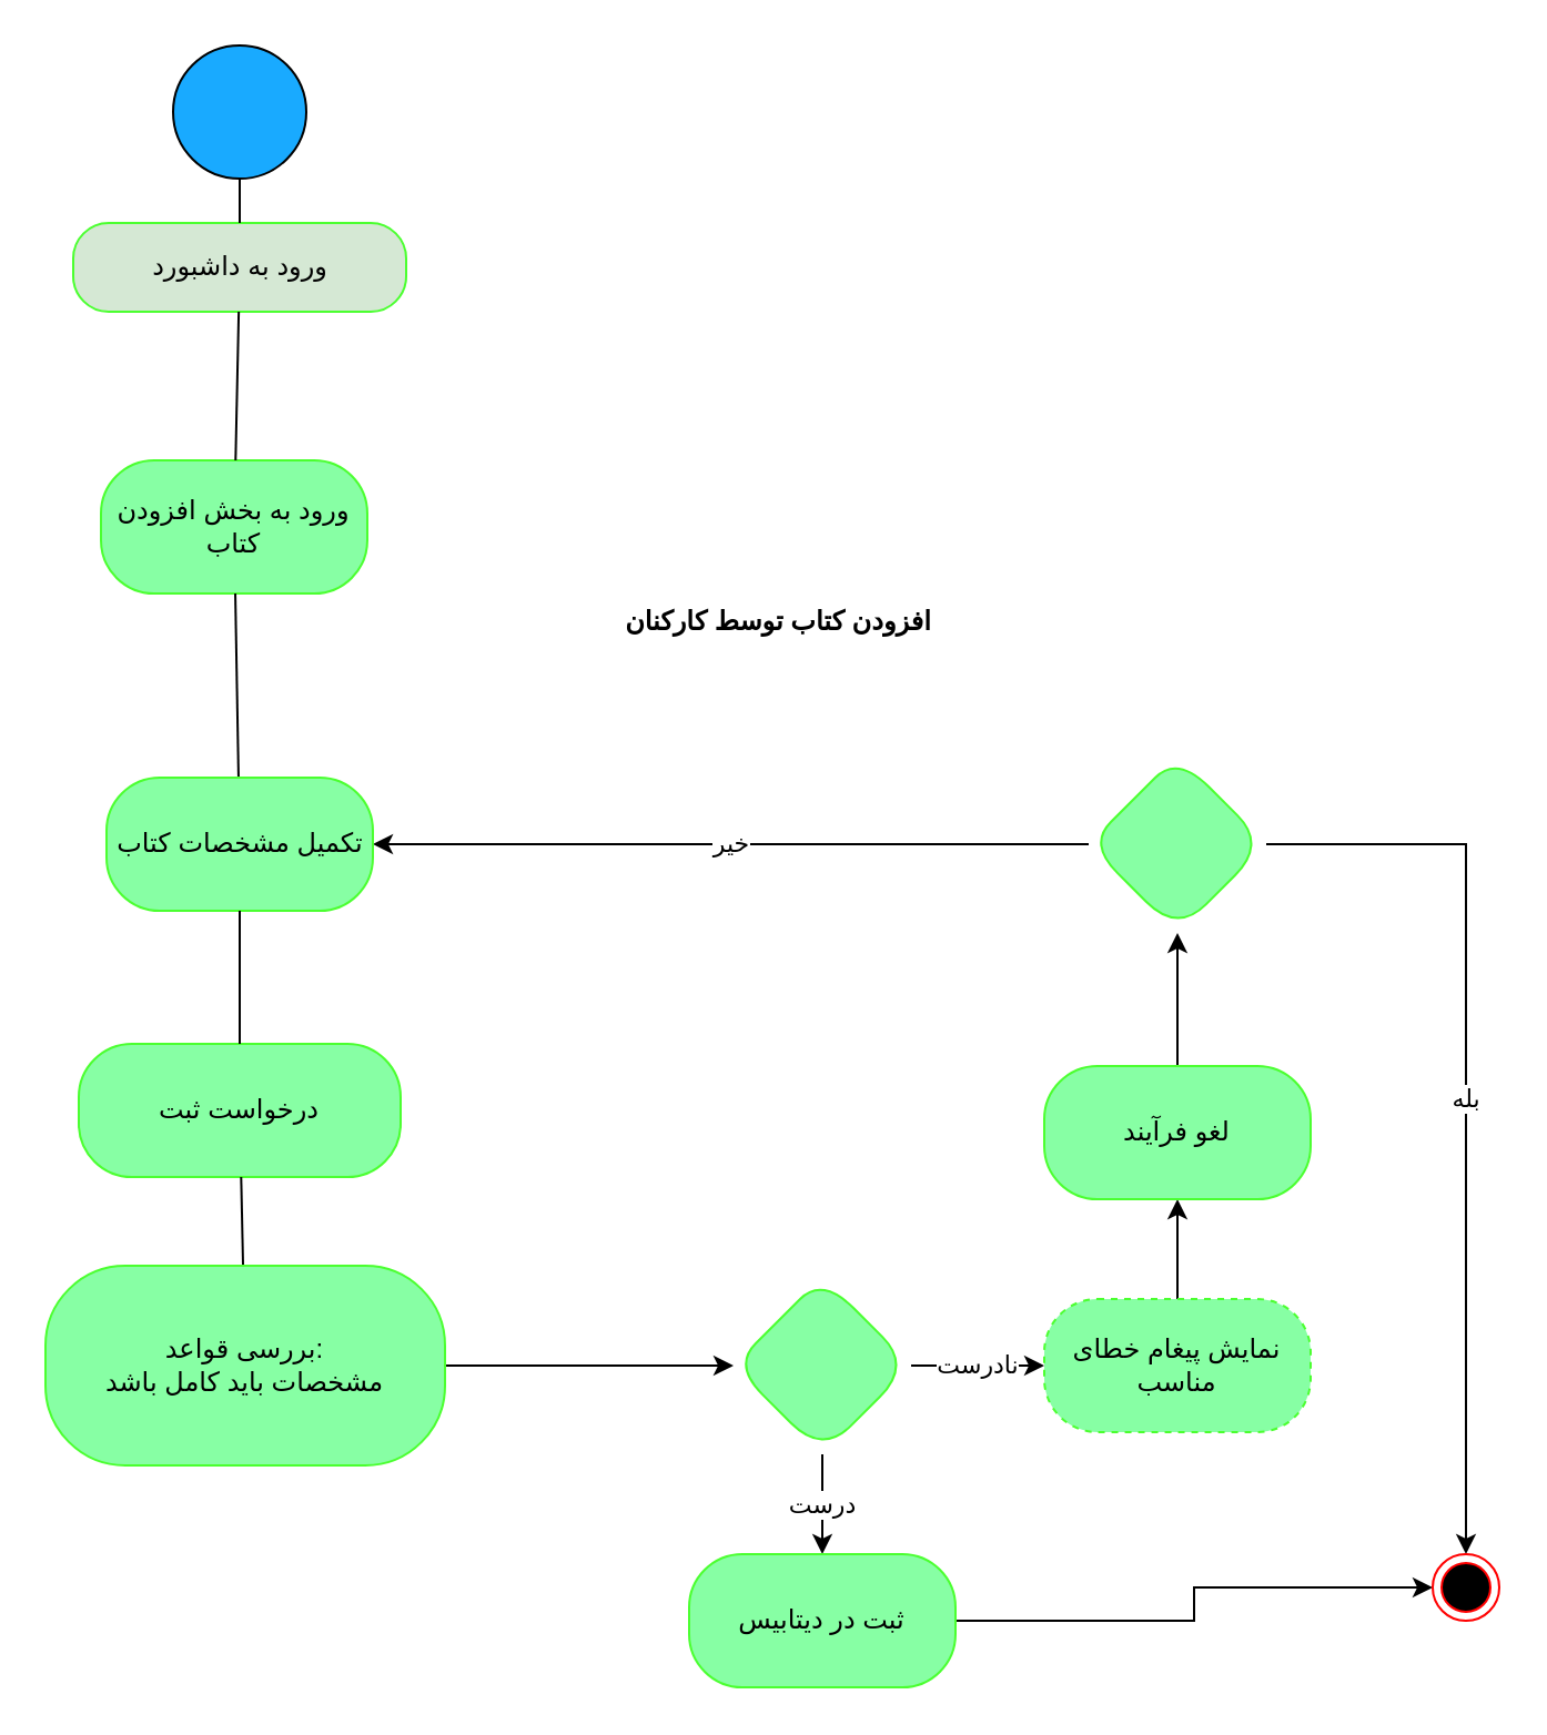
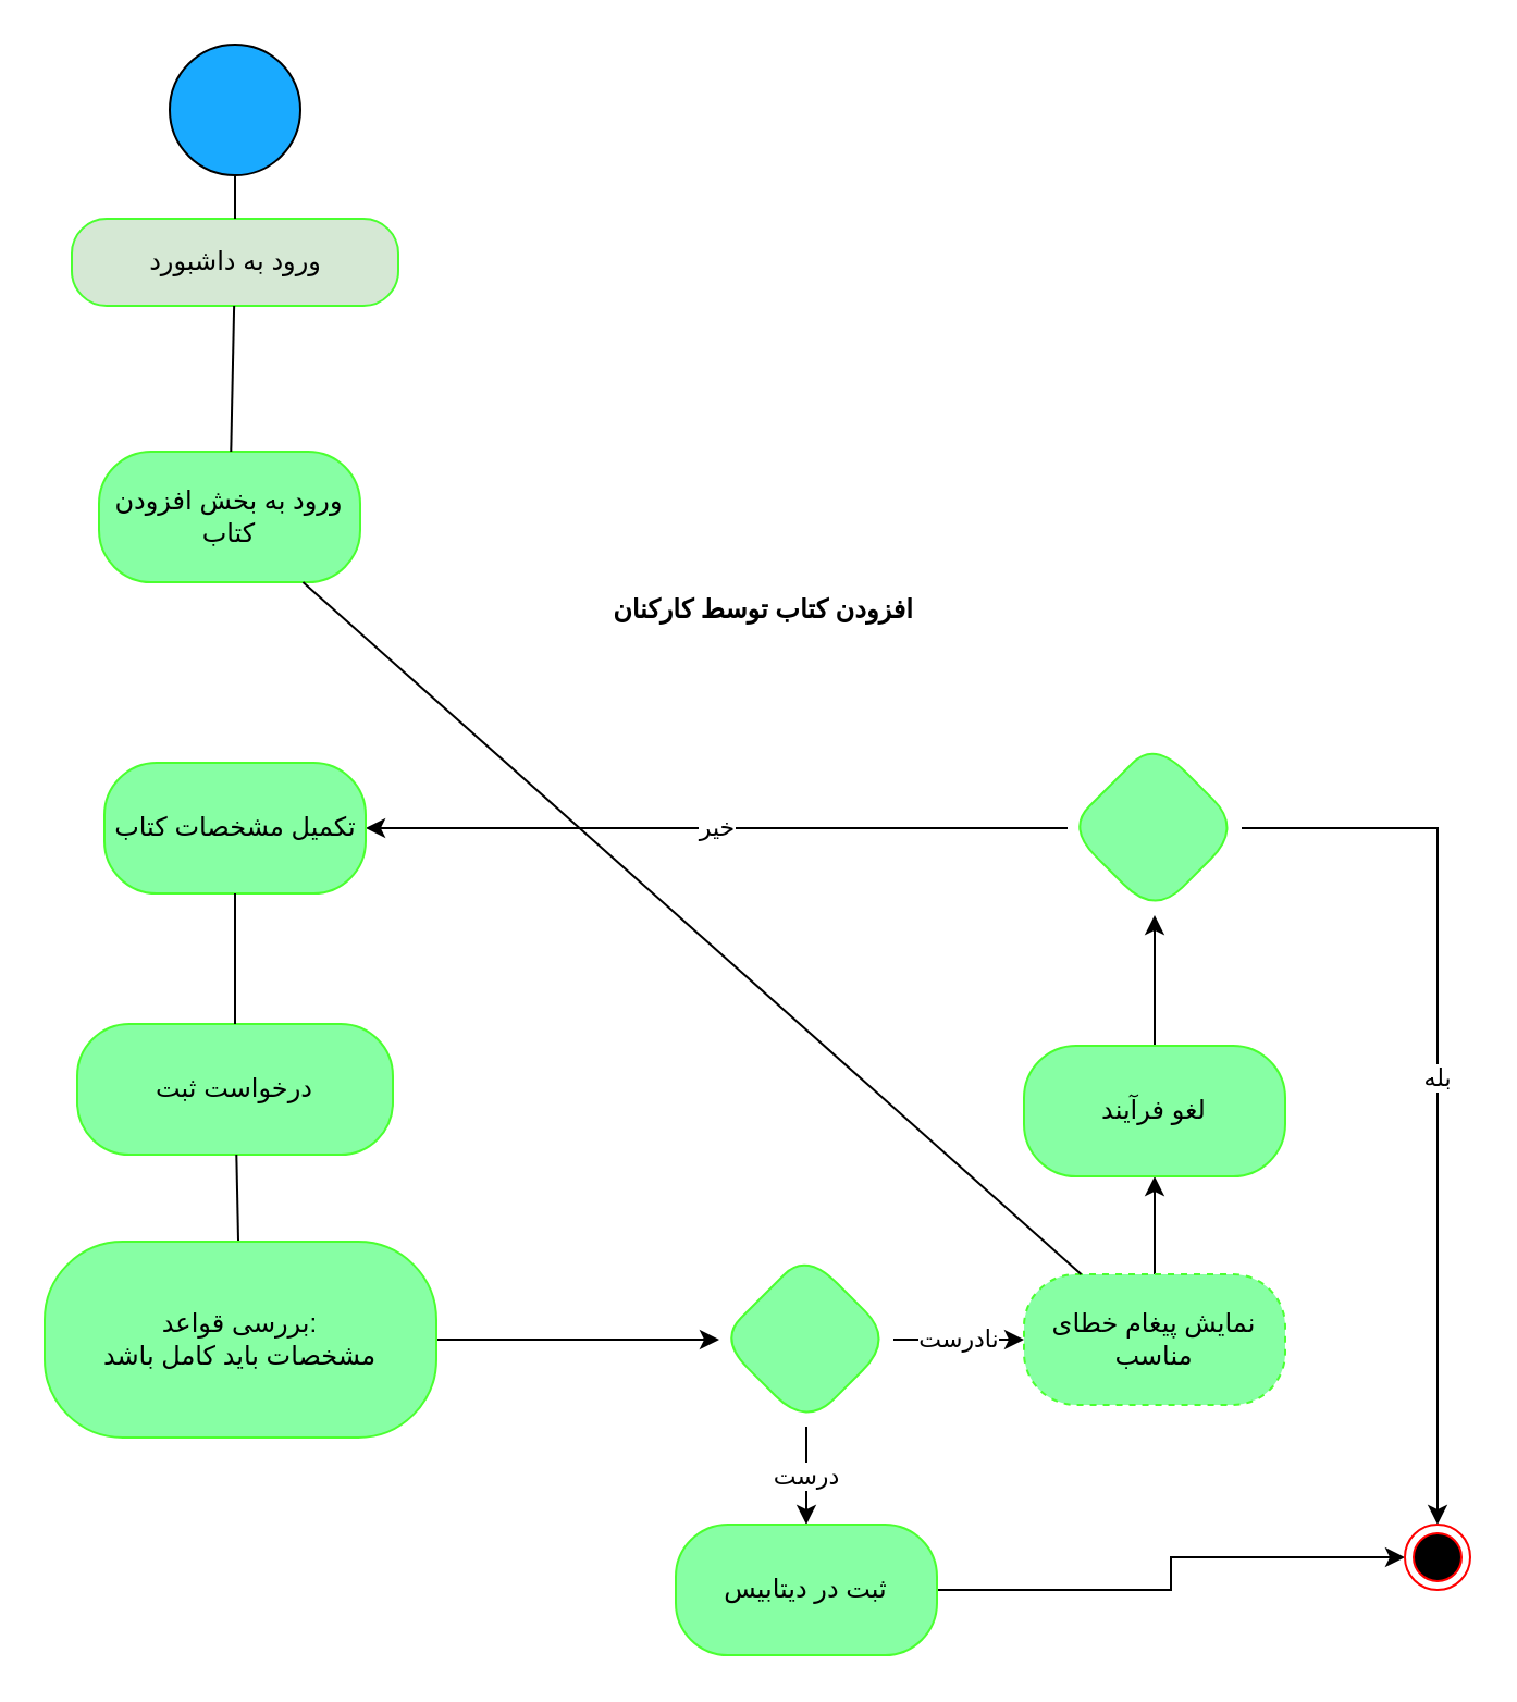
- <mxCell id="25" value="" style="endArrow=none;html=1;rounded=0;" edge="1" parent="1" source="5" target="26"><mxGeometry relative="1" as="geometry"><mxPoint x="107.5" y="310" as="sourcePoint" /><mxPoint x="155" y="600" as="targetPoint" /></mxGeometry></mxCell>
+ <mxCell id="25" value="" style="endArrow=none;html=1;rounded=0;" edge="1" parent="1" source="5" target="17"><mxGeometry relative="1" as="geometry"><mxPoint x="107.5" y="310" as="sourcePoint" /><mxPoint x="155" y="600" as="targetPoint" /></mxGeometry></mxCell>
